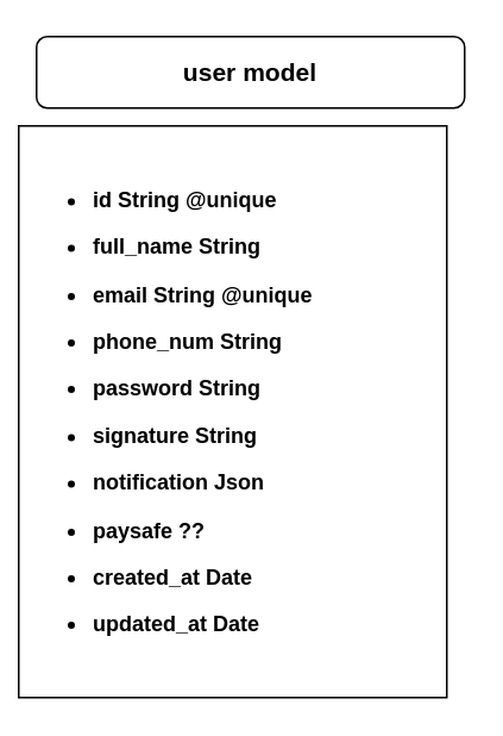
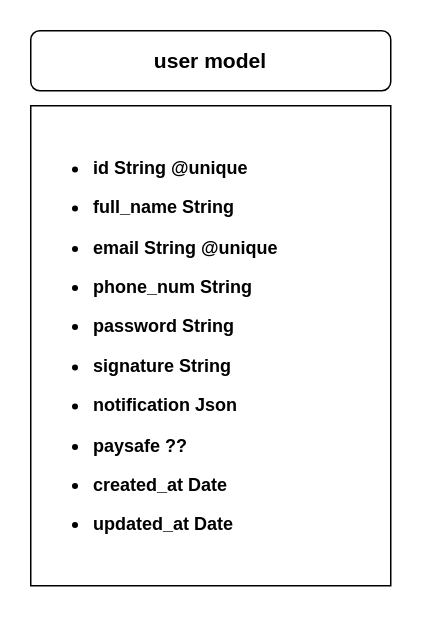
- <mxCell id="2" value="&lt;h4&gt;&lt;/h4&gt;&lt;h2&gt;&lt;/h2&gt;&lt;h4&gt;&lt;/h4&gt;&lt;h4&gt;&lt;/h4&gt;&lt;h5&gt;&lt;/h5&gt;&lt;h3&gt;&lt;/h3&gt;&lt;h4&gt;&lt;ul&gt;&lt;li&gt;id String @unique&lt;/li&gt;&lt;/ul&gt;&lt;ul&gt;&lt;li&gt;full_name String&lt;/li&gt;&lt;/ul&gt;&lt;ul&gt;&lt;li&gt;email String @unique&lt;/li&gt;&lt;/ul&gt;&lt;ul&gt;&lt;li&gt;phone_num String&lt;/li&gt;&lt;/ul&gt;&lt;ul&gt;&lt;li&gt;password String&lt;/li&gt;&lt;/ul&gt;&lt;ul&gt;&lt;li&gt;signature String&lt;/li&gt;&lt;/ul&gt;&lt;ul&gt;&lt;li&gt;notification Json&lt;/li&gt;&lt;/ul&gt;&lt;ul&gt;&lt;li&gt;paysafe ??&lt;/li&gt;&lt;/ul&gt;&lt;ul&gt;&lt;li&gt;created_at Date&lt;/li&gt;&lt;/ul&gt;&lt;ul&gt;&lt;li&gt;updated_at Date&lt;/li&gt;&lt;/ul&gt;&lt;/h4&gt;" style="rounded=0;whiteSpace=wrap;html=1;align=left;" vertex="1" parent="1"><mxGeometry x="10" y="70" width="240" height="320" as="geometry" /></mxCell>
+ <mxCell id="2" value="&lt;h4&gt;&lt;/h4&gt;&lt;h2&gt;&lt;/h2&gt;&lt;h4&gt;&lt;/h4&gt;&lt;h4&gt;&lt;/h4&gt;&lt;h5&gt;&lt;/h5&gt;&lt;h3&gt;&lt;/h3&gt;&lt;h4&gt;&lt;ul&gt;&lt;li&gt;id String @unique&lt;/li&gt;&lt;/ul&gt;&lt;ul&gt;&lt;li&gt;full_name String&lt;/li&gt;&lt;/ul&gt;&lt;ul&gt;&lt;li&gt;email String @unique&lt;/li&gt;&lt;/ul&gt;&lt;ul&gt;&lt;li&gt;phone_num String&lt;/li&gt;&lt;/ul&gt;&lt;ul&gt;&lt;li&gt;password String&lt;/li&gt;&lt;/ul&gt;&lt;ul&gt;&lt;li&gt;signature String&lt;/li&gt;&lt;/ul&gt;&lt;ul&gt;&lt;li&gt;notification Json&lt;/li&gt;&lt;/ul&gt;&lt;ul&gt;&lt;li&gt;paysafe ??&lt;/li&gt;&lt;/ul&gt;&lt;ul&gt;&lt;li&gt;created_at Date&lt;/li&gt;&lt;/ul&gt;&lt;ul&gt;&lt;li&gt;updated_at Date&lt;/li&gt;&lt;/ul&gt;&lt;/h4&gt;" style="rounded=0;whiteSpace=wrap;html=1;align=left;" vertex="1" parent="1"><mxGeometry x="20" y="70" width="240" height="320" as="geometry" /></mxCell>
